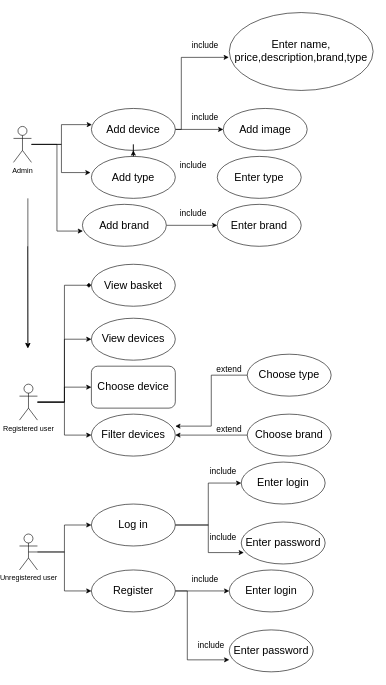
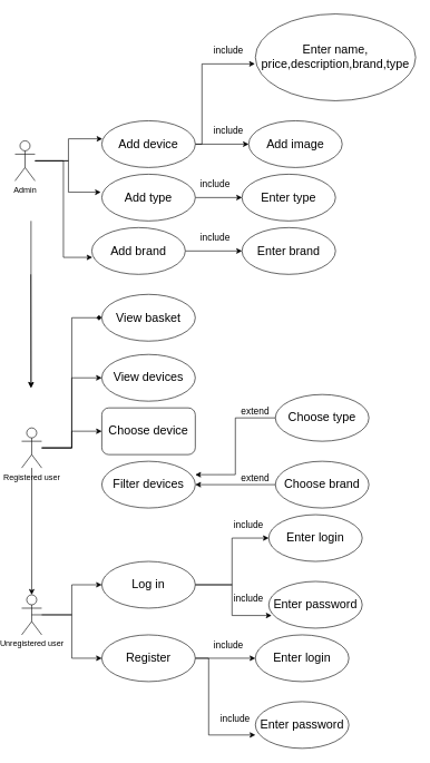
- <mxCell id="38" style="edgeStyle=orthogonalEdgeStyle;rounded=0;orthogonalLoop=1;jettySize=auto;html=1;fontSize=18;" edge="1" parent="1" source="39" target="36"><mxGeometry relative="1" as="geometry" /></mxCell>
+ <mxCell id="38" style="edgeStyle=orthogonalEdgeStyle;rounded=0;orthogonalLoop=1;jettySize=auto;html=1;entryX=0;entryY=0.5;entryDx=0;entryDy=0;fontSize=18;" edge="1" parent="1" source="39" target="44"><mxGeometry relative="1" as="geometry" /></mxCell>
- <mxCell id="8" style="edgeStyle=orthogonalEdgeStyle;rounded=0;orthogonalLoop=1;jettySize=auto;html=1;entryX=0;entryY=0.5;entryDx=0;entryDy=0;fontSize=18;" edge="1" parent="1" source="10" target="25"><mxGeometry relative="1" as="geometry" /></mxCell>
+ <mxCell id="8" style="edgeStyle=orthogonalEdgeStyle;rounded=0;orthogonalLoop=1;jettySize=auto;html=1;fontSize=18;" edge="1" parent="1" source="10" target="13"><mxGeometry relative="1" as="geometry" /></mxCell>
